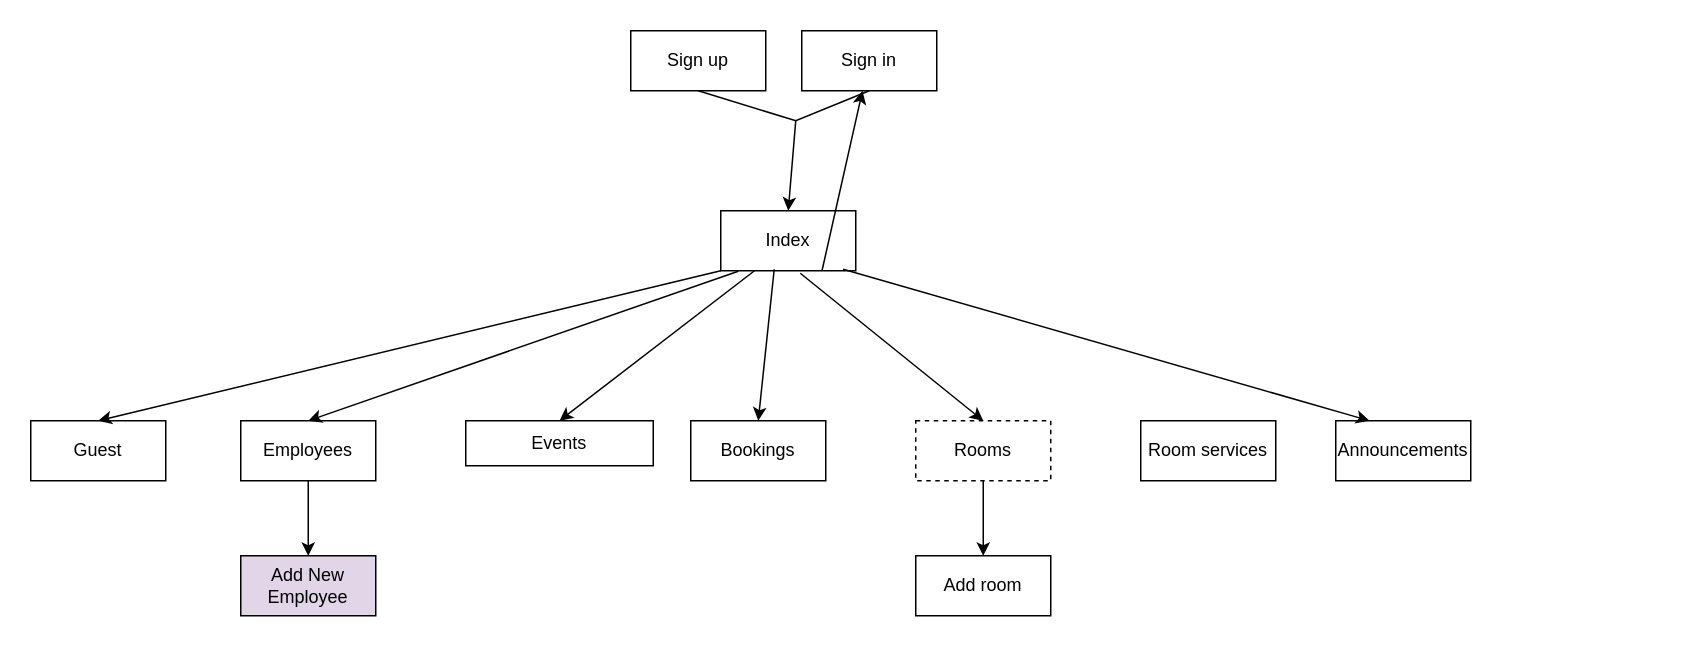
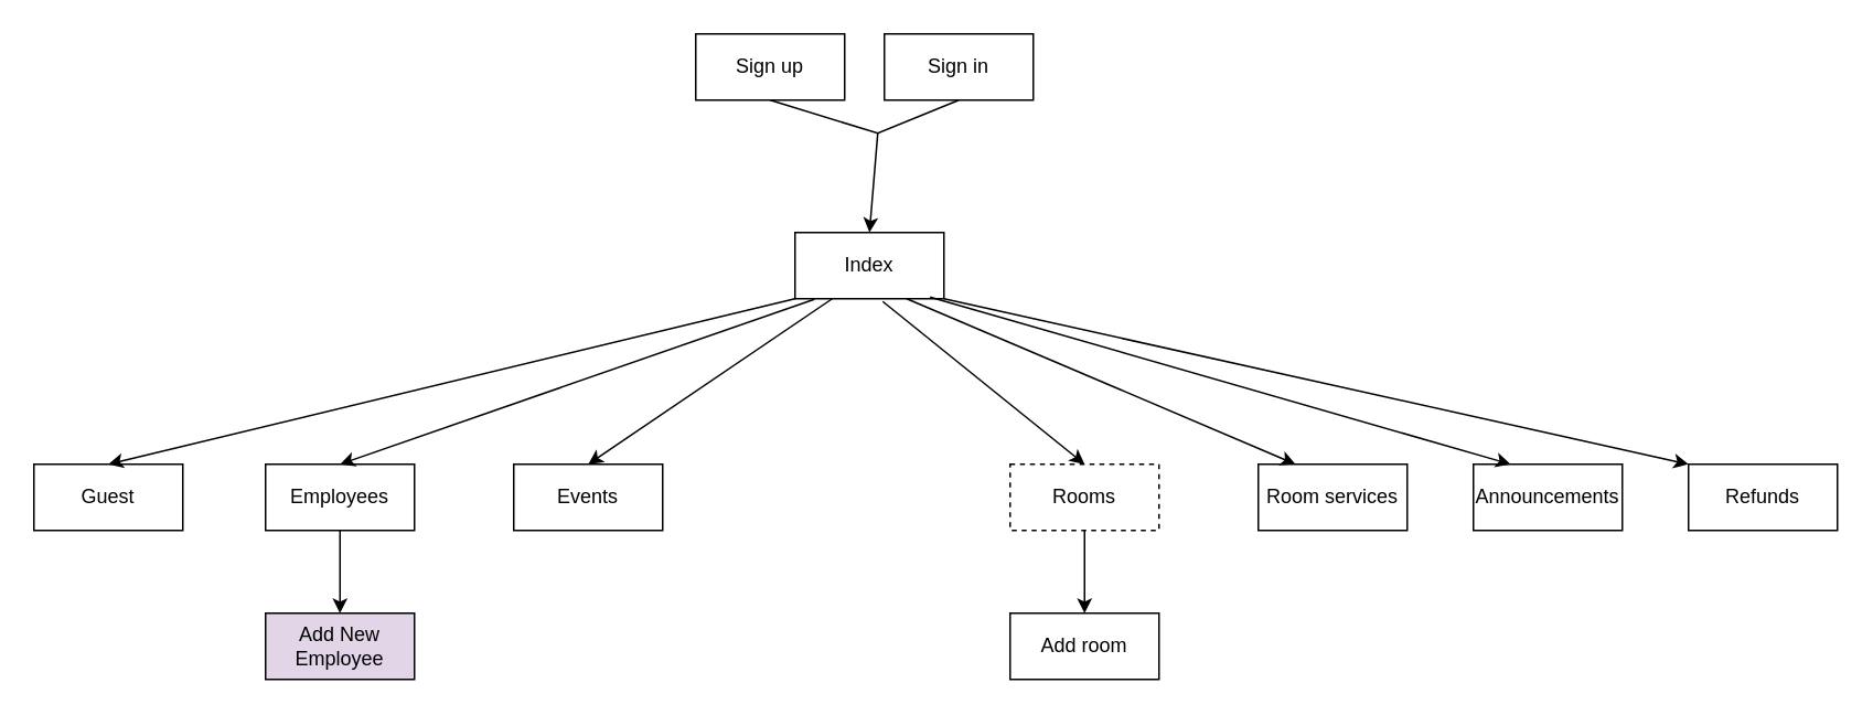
- <mxCell id="22" value="" style="endArrow=classic;html=1;rounded=0;exitX=0.75;exitY=1;exitDx=0;exitDy=0;" edge="1" parent="1" source="4" target="3"><mxGeometry width="50" height="50" relative="1" as="geometry"><mxPoint x="543" y="192" as="sourcePoint" /><mxPoint x="665" y="290" as="targetPoint" /></mxGeometry></mxCell>
+ <mxCell id="22" value="" style="endArrow=classic;html=1;rounded=0;exitX=0.75;exitY=1;exitDx=0;exitDy=0;entryX=0.25;entryY=0;entryDx=0;entryDy=0;" edge="1" parent="1" source="4" target="10"><mxGeometry width="50" height="50" relative="1" as="geometry"><mxPoint x="543" y="192" as="sourcePoint" /><mxPoint x="665" y="290" as="targetPoint" /></mxGeometry></mxCell>
- <mxCell id="20" value="" style="endArrow=classic;html=1;rounded=0;exitX=0.396;exitY=0.975;exitDx=0;exitDy=0;entryX=0.5;entryY=0;entryDx=0;entryDy=0;exitPerimeter=0;" edge="1" parent="1" source="4" target="8"><mxGeometry width="50" height="50" relative="1" as="geometry"><mxPoint x="513" y="190" as="sourcePoint" /><mxPoint x="365" y="290" as="targetPoint" /></mxGeometry></mxCell>
+ <mxCell id="24" value="" style="endArrow=classic;html=1;rounded=0;exitX=1;exitY=1;exitDx=0;exitDy=0;entryX=0;entryY=0;entryDx=0;entryDy=0;" edge="1" parent="1" source="4" target="12"><mxGeometry width="50" height="50" relative="1" as="geometry"><mxPoint x="572" y="189" as="sourcePoint" /><mxPoint x="923" y="290" as="targetPoint" /></mxGeometry></mxCell>
- <mxCell id="7" value="Events" style="rounded=0;whiteSpace=wrap;html=1;" vertex="1" parent="1"><mxGeometry x="310" y="280" width="125" height="30" as="geometry" /></mxCell>
+ <mxCell id="7" value="Events" style="rounded=0;whiteSpace=wrap;html=1;" vertex="1" parent="1"><mxGeometry x="310" y="280" width="90" height="40" as="geometry" /></mxCell>
- <mxCell id="8" value="Bookings" style="rounded=0;whiteSpace=wrap;html=1;" vertex="1" parent="1"><mxGeometry x="460" y="280" width="90" height="40" as="geometry" /></mxCell>
+ <mxCell id="12" value="&lt;span style=&quot;font-weight: normal;&quot;&gt;Refunds&lt;/span&gt;" style="rounded=0;whiteSpace=wrap;html=1;fontStyle=1" vertex="1" parent="1"><mxGeometry x="1020" y="280" width="90" height="40" as="geometry" /></mxCell>
